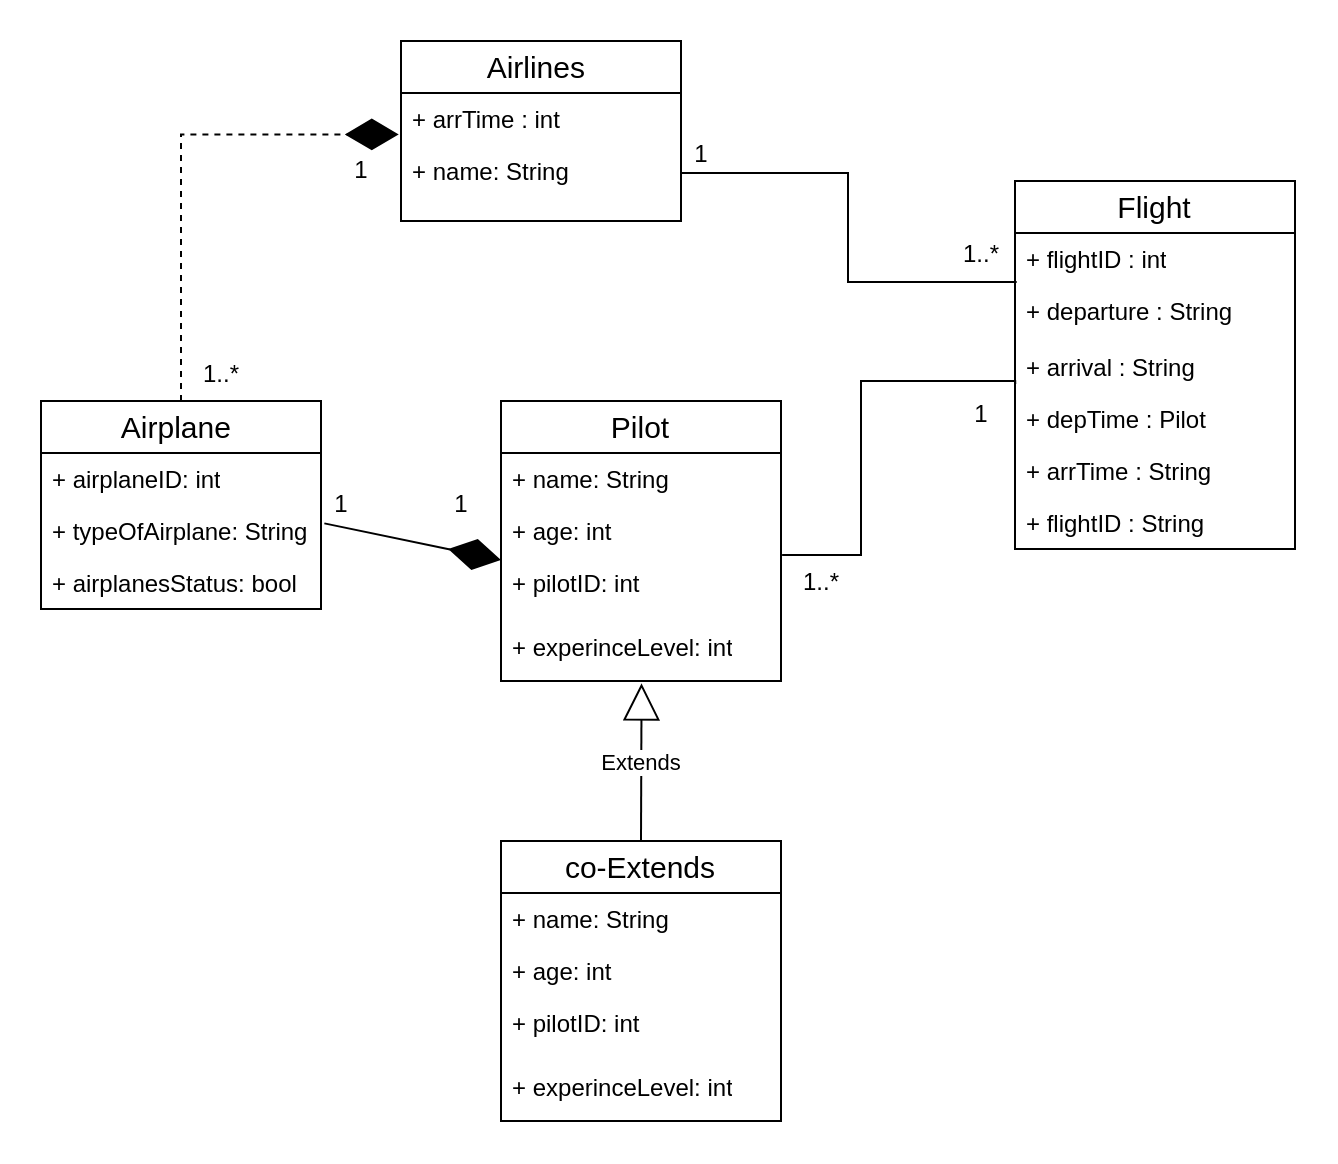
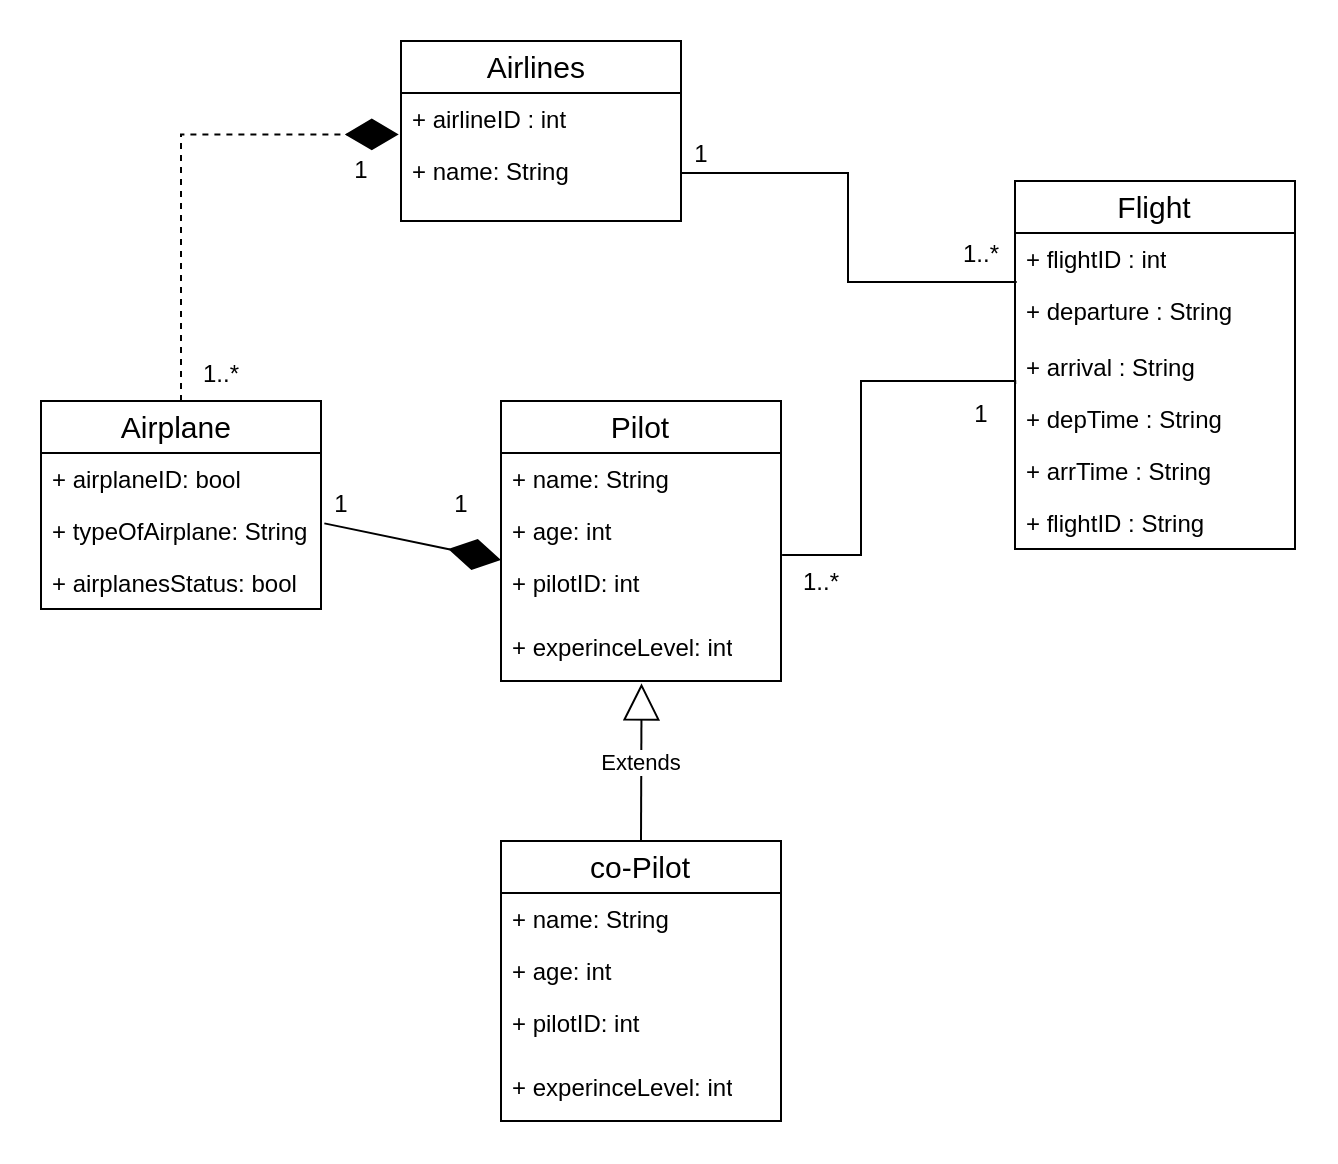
- <mxCell id="3" value="+&amp;nbsp;arrTime   : int" style="text;strokeColor=none;fillColor=none;align=left;verticalAlign=top;spacingLeft=4;spacingRight=4;overflow=hidden;rotatable=0;points=[[0,0.5],[1,0.5]];portConstraint=eastwest;whiteSpace=wrap;html=1;" vertex="1" parent="2"><mxGeometry y="26" width="140" height="26" as="geometry" /></mxCell>
+ <mxCell id="3" value="+&amp;nbsp;airlineID   : int" style="text;strokeColor=none;fillColor=none;align=left;verticalAlign=top;spacingLeft=4;spacingRight=4;overflow=hidden;rotatable=0;points=[[0,0.5],[1,0.5]];portConstraint=eastwest;whiteSpace=wrap;html=1;" vertex="1" parent="2"><mxGeometry y="26" width="140" height="26" as="geometry" /></mxCell>
- <mxCell id="24" value="+&amp;nbsp;depTime      : Pilot" style="text;strokeColor=none;fillColor=none;align=left;verticalAlign=top;spacingLeft=4;spacingRight=4;overflow=hidden;rotatable=0;points=[[0,0.5],[1,0.5]];portConstraint=eastwest;whiteSpace=wrap;html=1;" vertex="1" parent="20"><mxGeometry y="106" width="140" height="26" as="geometry" /></mxCell>
+ <mxCell id="24" value="+&amp;nbsp;depTime      : String" style="text;strokeColor=none;fillColor=none;align=left;verticalAlign=top;spacingLeft=4;spacingRight=4;overflow=hidden;rotatable=0;points=[[0,0.5],[1,0.5]];portConstraint=eastwest;whiteSpace=wrap;html=1;" vertex="1" parent="20"><mxGeometry y="106" width="140" height="26" as="geometry" /></mxCell>
- <mxCell id="6" value="+ airplaneID: int" style="text;strokeColor=none;fillColor=none;align=left;verticalAlign=top;spacingLeft=4;spacingRight=4;overflow=hidden;rotatable=0;points=[[0,0.5],[1,0.5]];portConstraint=eastwest;whiteSpace=wrap;html=1;" vertex="1" parent="5"><mxGeometry y="26" width="140" height="26" as="geometry" /></mxCell>
+ <mxCell id="6" value="+ airplaneID: bool" style="text;strokeColor=none;fillColor=none;align=left;verticalAlign=top;spacingLeft=4;spacingRight=4;overflow=hidden;rotatable=0;points=[[0,0.5],[1,0.5]];portConstraint=eastwest;whiteSpace=wrap;html=1;" vertex="1" parent="5"><mxGeometry y="26" width="140" height="26" as="geometry" /></mxCell>
- <mxCell id="27" value="&lt;font style=&quot;font-size: 15px;&quot;&gt;co-Extends&lt;/font&gt;" style="swimlane;fontStyle=0;childLayout=stackLayout;horizontal=1;startSize=26;fillColor=none;horizontalStack=0;resizeParent=1;resizeParentMax=0;resizeLast=0;collapsible=1;marginBottom=0;whiteSpace=wrap;html=1;" vertex="1" parent="1"><mxGeometry x="250" y="420" width="140" height="140" as="geometry" /></mxCell>
+ <mxCell id="27" value="&lt;font style=&quot;font-size: 15px;&quot;&gt;co-Pilot&lt;/font&gt;" style="swimlane;fontStyle=0;childLayout=stackLayout;horizontal=1;startSize=26;fillColor=none;horizontalStack=0;resizeParent=1;resizeParentMax=0;resizeLast=0;collapsible=1;marginBottom=0;whiteSpace=wrap;html=1;" vertex="1" parent="1"><mxGeometry x="250" y="420" width="140" height="140" as="geometry" /></mxCell>
